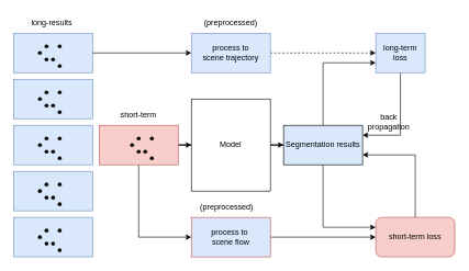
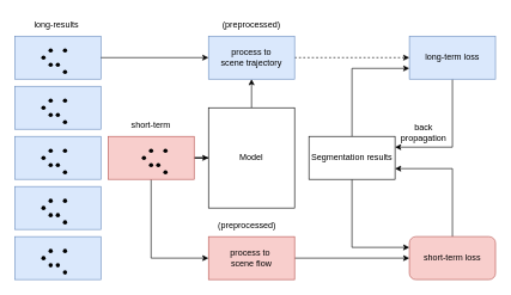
- <mxCell id="17" value="long-term loss" style="rounded=0;whiteSpace=wrap;html=1;fillColor=#dae8fc;strokeColor=#6c8ebf;" vertex="1" parent="1"><mxGeometry x="570" y="50" width="75" height="60" as="geometry" /></mxCell>
+ <mxCell id="17" value="long-term loss" style="rounded=0;whiteSpace=wrap;html=1;fillColor=#dae8fc;strokeColor=#6c8ebf;" vertex="1" parent="1"><mxGeometry x="570" y="50" width="120" height="60" as="geometry" /></mxCell>
- <mxCell id="11" style="edgeStyle=orthogonalEdgeStyle;rounded=0;orthogonalLoop=1;jettySize=auto;html=1;entryX=0;entryY=0.5;entryDx=0;entryDy=0;" edge="1" parent="1" source="12" target="15"><mxGeometry relative="1" as="geometry"><mxPoint x="590" y="220" as="targetPoint" /></mxGeometry></mxCell>
+ <mxCell id="11" style="edgeStyle=orthogonalEdgeStyle;rounded=0;orthogonalLoop=1;jettySize=auto;html=1;" edge="1" parent="1" source="12" target="21"><mxGeometry relative="1" as="geometry"><mxPoint x="590" y="220" as="targetPoint" /></mxGeometry></mxCell>
- <mxCell id="15" value="Segmentation results" style="rounded=0;whiteSpace=wrap;html=1;fillColor=#dae8fc;" vertex="1" parent="1"><mxGeometry x="430" y="190" width="120" height="60" as="geometry" /></mxCell>
+ <mxCell id="15" value="Segmentation results" style="rounded=0;whiteSpace=wrap;html=1;" vertex="1" parent="1"><mxGeometry x="430" y="190" width="120" height="60" as="geometry" /></mxCell>
- <mxCell id="23" value="process to&amp;nbsp;&lt;div&gt;scene flow&lt;/div&gt;" style="rounded=0;whiteSpace=wrap;html=1;fillColor=#dae8fc;strokeColor=#b85450;" vertex="1" parent="1"><mxGeometry x="290" y="330" width="120" height="60" as="geometry" /></mxCell>
+ <mxCell id="23" value="process to&amp;nbsp;&lt;div&gt;scene flow&lt;/div&gt;" style="rounded=0;whiteSpace=wrap;html=1;fillColor=#f8cecc;strokeColor=#b85450;" vertex="1" parent="1"><mxGeometry x="290" y="330" width="120" height="60" as="geometry" /></mxCell>
